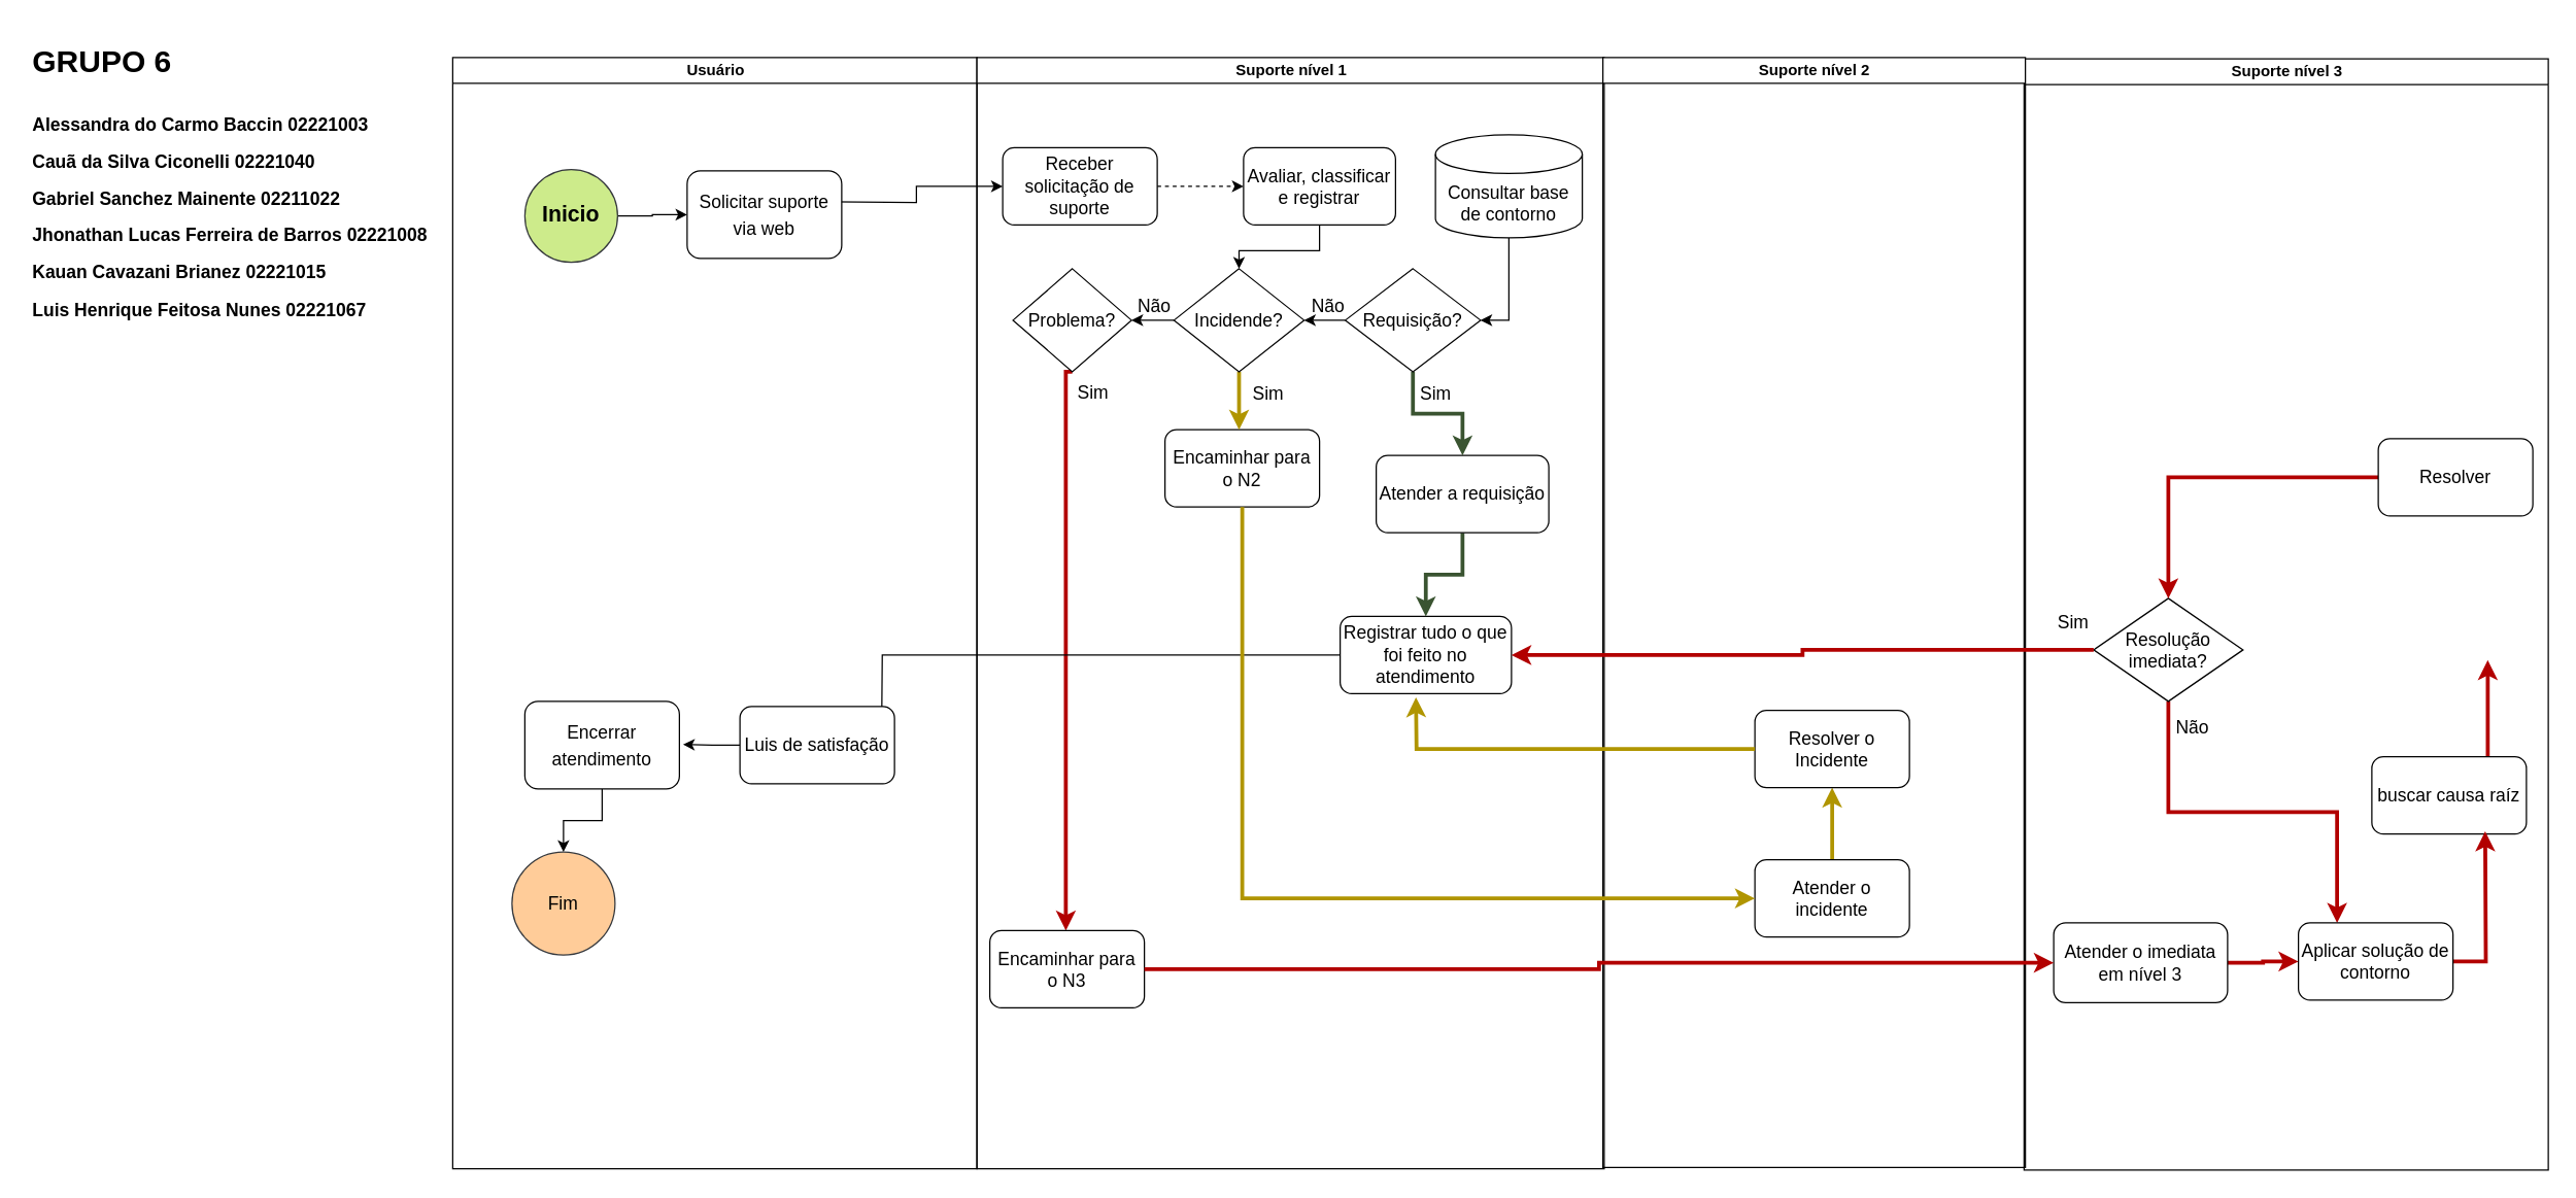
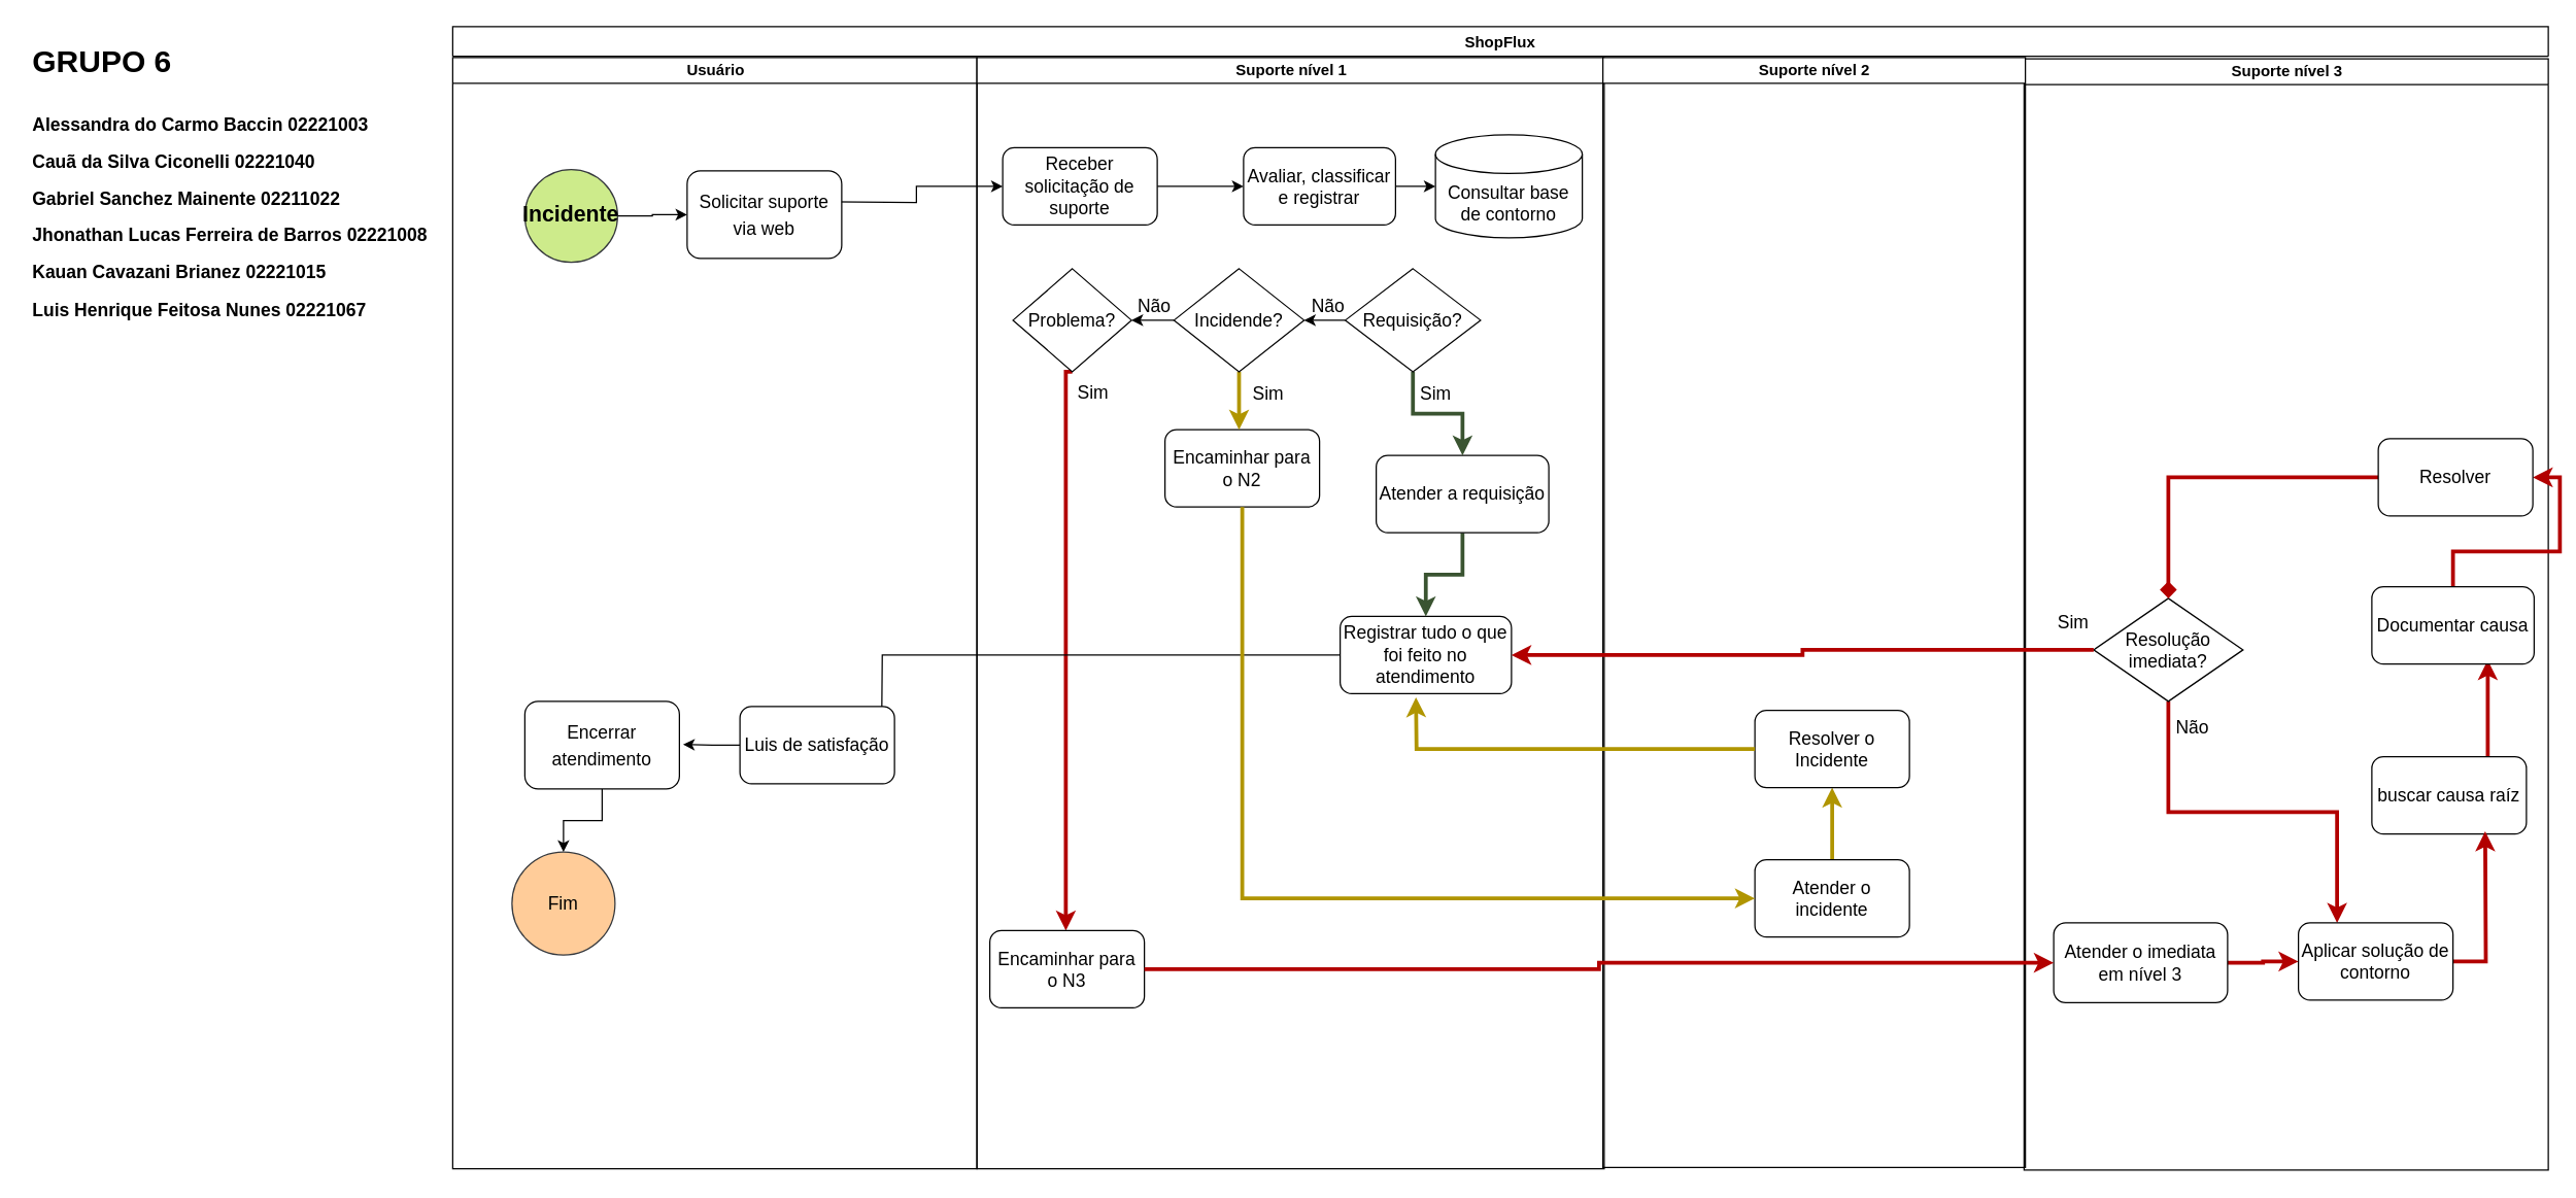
+ <mxCell id="17" value="ShopFlux" style="swimlane;" parent="1" vertex="1"><mxGeometry x="351" y="20" width="1627" height="23" as="geometry" /></mxCell>
- <mxCell id="20" style="edgeStyle=orthogonalEdgeStyle;rounded=0;orthogonalLoop=1;jettySize=auto;html=1;fontSize=14;dashed=1;" parent="19" source="21" target="22" edge="1"><mxGeometry relative="1" as="geometry" /></mxCell>
+ <mxCell id="20" style="edgeStyle=orthogonalEdgeStyle;rounded=0;orthogonalLoop=1;jettySize=auto;html=1;fontSize=14;" parent="19" source="21" target="22" edge="1"><mxGeometry relative="1" as="geometry" /></mxCell>
- <mxCell id="52" value="&lt;b&gt;&lt;font style=&quot;font-size: 17px&quot;&gt;Inicio&lt;/font&gt;&lt;/b&gt;" style="ellipse;whiteSpace=wrap;html=1;aspect=fixed;fillColor=#cdeb8b;strokeColor=#36393d;" parent="1" vertex="1"><mxGeometry x="407" y="131" width="72" height="72" as="geometry" /></mxCell>
+ <mxCell id="52" value="&lt;b&gt;&lt;font style=&quot;font-size: 17px&quot;&gt;Incidente&lt;/font&gt;&lt;/b&gt;" style="ellipse;whiteSpace=wrap;html=1;aspect=fixed;fillColor=#cdeb8b;strokeColor=#36393d;" parent="1" vertex="1"><mxGeometry x="407" y="131" width="72" height="72" as="geometry" /></mxCell>
- <mxCell id="43" style="edgeStyle=orthogonalEdgeStyle;rounded=0;orthogonalLoop=1;jettySize=auto;html=1;fontSize=14;strokeColor=default;strokeWidth=1;" parent="19" source="22" target="34" edge="1"><mxGeometry relative="1" as="geometry" /></mxCell>
+ <mxCell id="43" style="edgeStyle=orthogonalEdgeStyle;rounded=0;orthogonalLoop=1;jettySize=auto;html=1;fontSize=14;strokeColor=default;strokeWidth=1;" parent="19" source="22" target="42" edge="1"><mxGeometry relative="1" as="geometry" /></mxCell>
- <mxCell id="44" style="edgeStyle=orthogonalEdgeStyle;rounded=0;orthogonalLoop=1;jettySize=auto;html=1;exitX=0.5;exitY=1;exitDx=0;exitDy=0;exitPerimeter=0;entryX=1;entryY=0.5;entryDx=0;entryDy=0;fontSize=14;strokeColor=default;strokeWidth=1;" parent="19" source="42" target="37" edge="1"><mxGeometry relative="1" as="geometry" /></mxCell>
+ <mxCell id="7" style="edgeStyle=orthogonalEdgeStyle;rounded=0;orthogonalLoop=1;jettySize=auto;html=1;exitX=0.5;exitY=0;exitDx=0;exitDy=0;entryX=1;entryY=0.5;entryDx=0;entryDy=0;strokeColor=#B20000;strokeWidth=3;" edge="1" parent="2" source="8" target="12"><mxGeometry relative="1" as="geometry" /></mxCell>
- <mxCell id="11" style="edgeStyle=orthogonalEdgeStyle;rounded=0;orthogonalLoop=1;jettySize=auto;html=1;exitX=0;exitY=0.5;exitDx=0;exitDy=0;entryX=0.5;entryY=0;entryDx=0;entryDy=0;strokeColor=#B20000;strokeWidth=3;" edge="1" parent="2" source="12" target="10"><mxGeometry relative="1" as="geometry" /></mxCell>
+ <mxCell id="11" style="edgeStyle=orthogonalEdgeStyle;rounded=0;orthogonalLoop=1;jettySize=auto;html=1;exitX=0;exitY=0.5;exitDx=0;exitDy=0;entryX=0.5;entryY=0;entryDx=0;entryDy=0;strokeColor=#B20000;strokeWidth=3;endArrow=diamond;" edge="1" parent="2" source="12" target="10"><mxGeometry relative="1" as="geometry" /></mxCell>
+ <mxCell id="8" value="Documentar causa" style="rounded=1;whiteSpace=wrap;html=1;fontSize=14;" parent="2" vertex="1"><mxGeometry x="270" y="410" width="126" height="60" as="geometry" /></mxCell>
